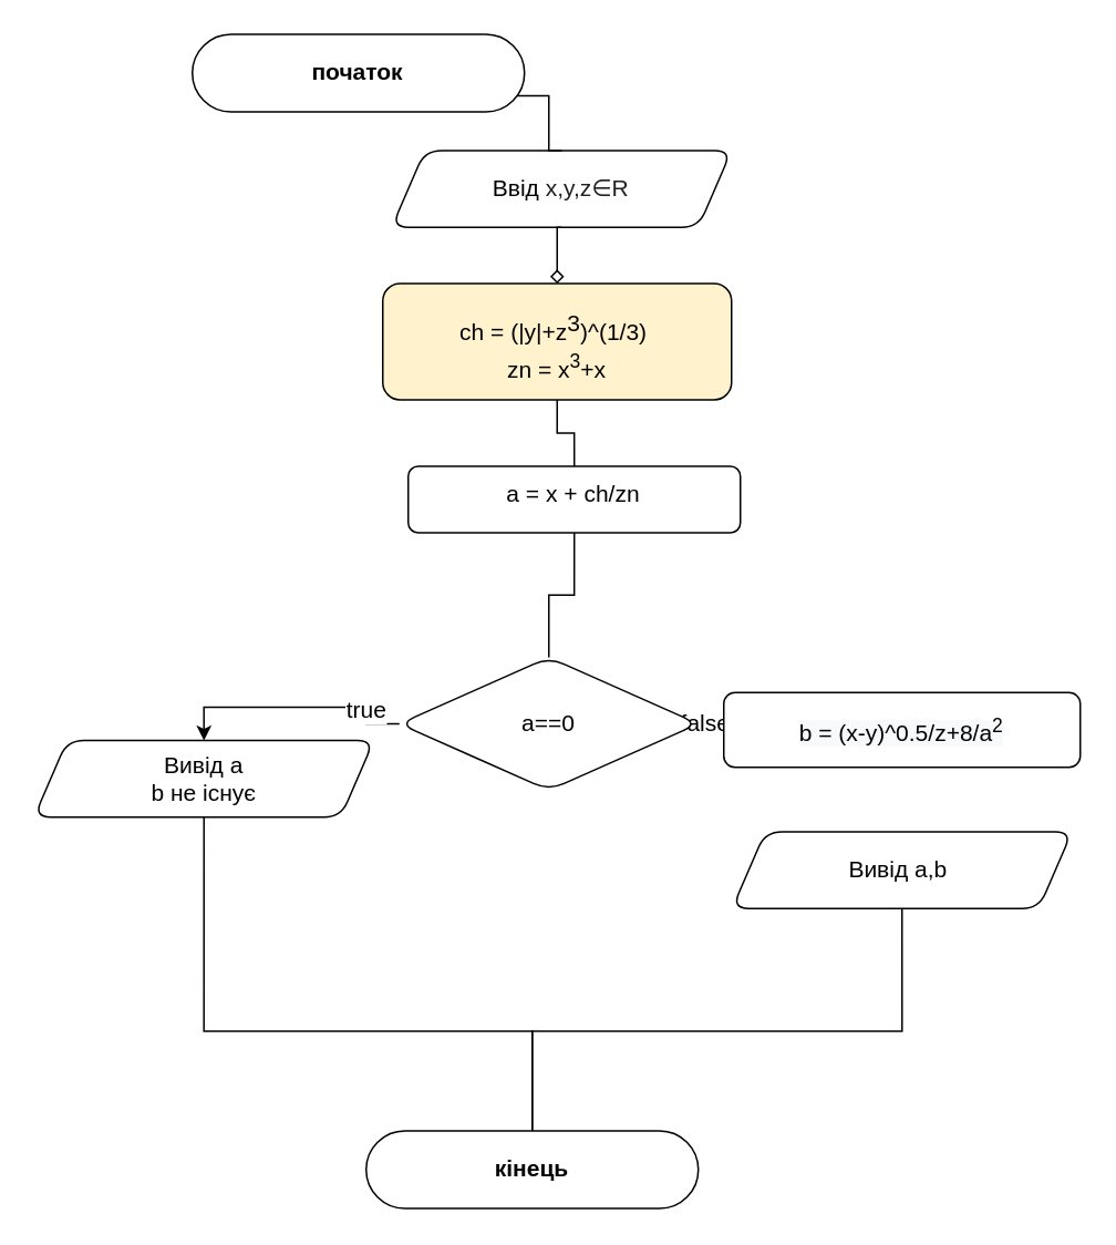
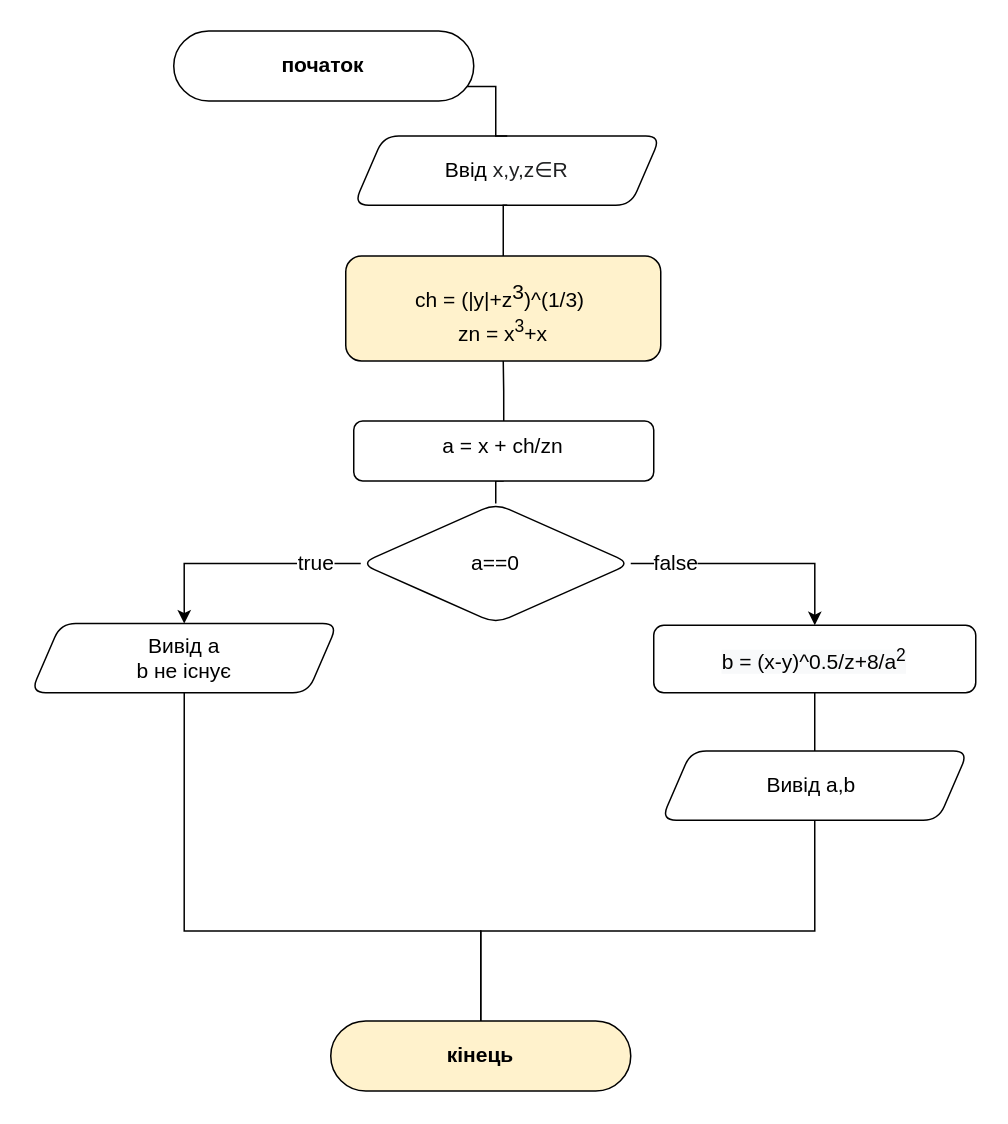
- <mxCell id="4" style="edgeStyle=orthogonalEdgeStyle;rounded=0;orthogonalLoop=1;jettySize=auto;html=1;exitX=0.5;exitY=1;exitDx=0;exitDy=0;entryX=0.5;entryY=0;entryDx=0;entryDy=0;endArrow=diamond;endFill=0;" edge="1" parent="1" source="2" target="3"><mxGeometry x="130" y="170" as="geometry" /></mxCell>
+ <mxCell id="4" style="edgeStyle=orthogonalEdgeStyle;rounded=0;orthogonalLoop=1;jettySize=auto;html=1;exitX=0.5;exitY=1;exitDx=0;exitDy=0;entryX=0.5;entryY=0;entryDx=0;entryDy=0;endArrow=none;endFill=0;" edge="1" parent="1" source="2" target="3"><mxGeometry x="130" y="170" as="geometry" /></mxCell>
- <mxCell id="10" value="&lt;sup style=&quot;font-size: 14px&quot;&gt;a = x + ch/zn&lt;br style=&quot;font-size: 14px&quot;&gt;&lt;/sup&gt;" style="rounded=1;whiteSpace=wrap;html=1;fontSize=14;" vertex="1" parent="1"><mxGeometry x="245.33" y="280" width="200" height="40" as="geometry" /></mxCell>
+ <mxCell id="10" value="&lt;sup style=&quot;font-size: 14px&quot;&gt;a = x + ch/zn&lt;br style=&quot;font-size: 14px&quot;&gt;&lt;/sup&gt;" style="rounded=1;whiteSpace=wrap;html=1;fontSize=14;" vertex="1" parent="1"><mxGeometry x="235.33" y="280" width="200" height="40" as="geometry" /></mxCell>
- <mxCell id="13" value="a==0" style="rhombus;whiteSpace=wrap;html=1;verticalAlign=middle;flipV=1;rounded=1;fontSize=14;" vertex="1" parent="1"><mxGeometry x="240" y="395" width="180" height="80" as="geometry" /></mxCell>
+ <mxCell id="13" value="a==0" style="rhombus;whiteSpace=wrap;html=1;verticalAlign=middle;flipV=1;rounded=1;fontSize=14;" vertex="1" parent="1"><mxGeometry x="240" y="335" width="180" height="80" as="geometry" /></mxCell>
- <mxCell id="15" value="Вивід а&lt;br&gt;&lt;span style=&quot;font-family: &amp;#34;helvetica&amp;#34;&quot;&gt;b не існує&lt;/span&gt;" style="shape=parallelogram;perimeter=parallelogramPerimeter;whiteSpace=wrap;html=1;fixedSize=1;fontSize=14;rounded=1;" vertex="1" parent="1"><mxGeometry x="20" y="445" width="204.67" height="46.15" as="geometry" /></mxCell>
+ <mxCell id="15" value="Вивід а&lt;br&gt;&lt;span style=&quot;font-family: &amp;#34;helvetica&amp;#34;&quot;&gt;b не існує&lt;/span&gt;" style="shape=parallelogram;perimeter=parallelogramPerimeter;whiteSpace=wrap;html=1;fixedSize=1;fontSize=14;rounded=1;" vertex="1" parent="1"><mxGeometry x="20" y="415" width="204.67" height="46.15" as="geometry" /></mxCell>
+ <mxCell id="16" style="edgeStyle=orthogonalEdgeStyle;rounded=0;orthogonalLoop=1;jettySize=auto;html=1;exitX=0.5;exitY=1;exitDx=0;exitDy=0;entryX=0.5;entryY=0;entryDx=0;entryDy=0;fontSize=14;startArrow=none;startFill=0;endArrow=none;endFill=0;" edge="1" parent="1" source="17" target="19"><mxGeometry relative="1" as="geometry" /></mxCell>
- <mxCell id="8" value="&lt;b style=&quot;font-size: 14px;&quot;&gt;&lt;font style=&quot;font-size: 14px;&quot;&gt;кінець&lt;/font&gt;&lt;/b&gt;" style="rounded=1;whiteSpace=wrap;html=1;arcSize=50;fontSize=14;" vertex="1" parent="1"><mxGeometry x="220" y="680" width="200" height="46.73" as="geometry" /></mxCell>
+ <mxCell id="8" value="&lt;b style=&quot;font-size: 14px;&quot;&gt;&lt;font style=&quot;font-size: 14px;&quot;&gt;кінець&lt;/font&gt;&lt;/b&gt;" style="rounded=1;whiteSpace=wrap;html=1;arcSize=50;fontSize=14;fillColor=#fff2cc;" vertex="1" parent="1"><mxGeometry x="220" y="680" width="200" height="46.73" as="geometry" /></mxCell>
